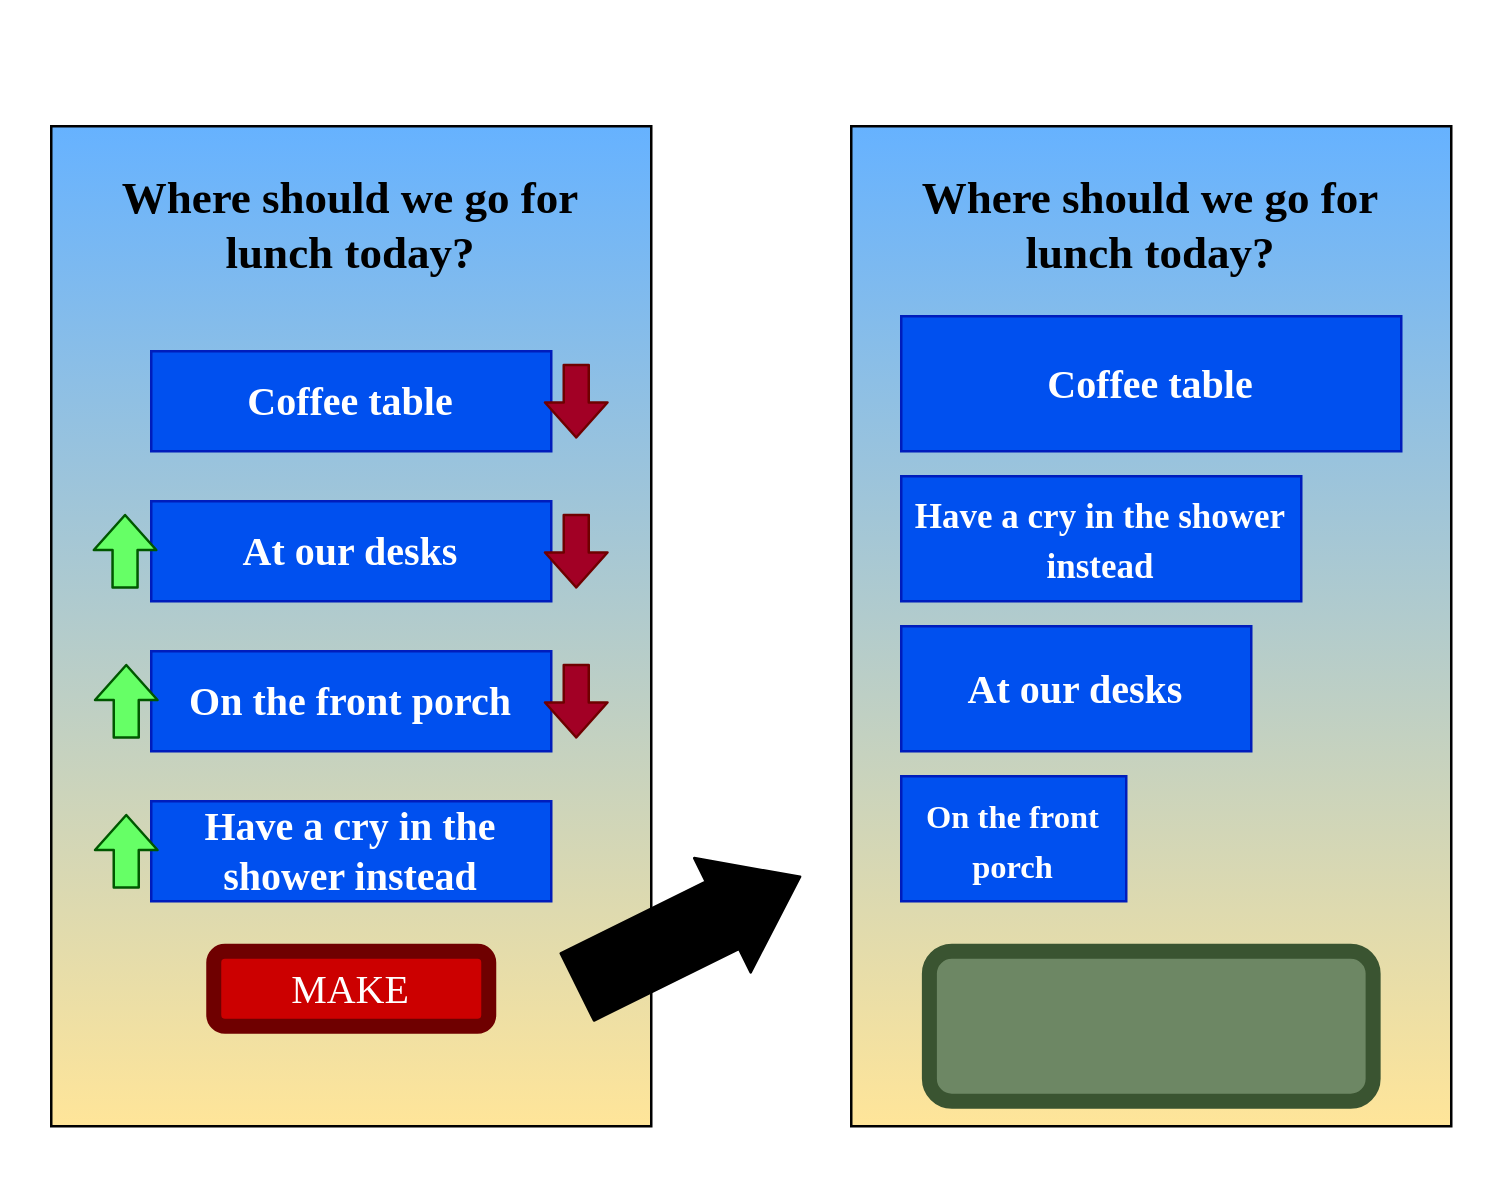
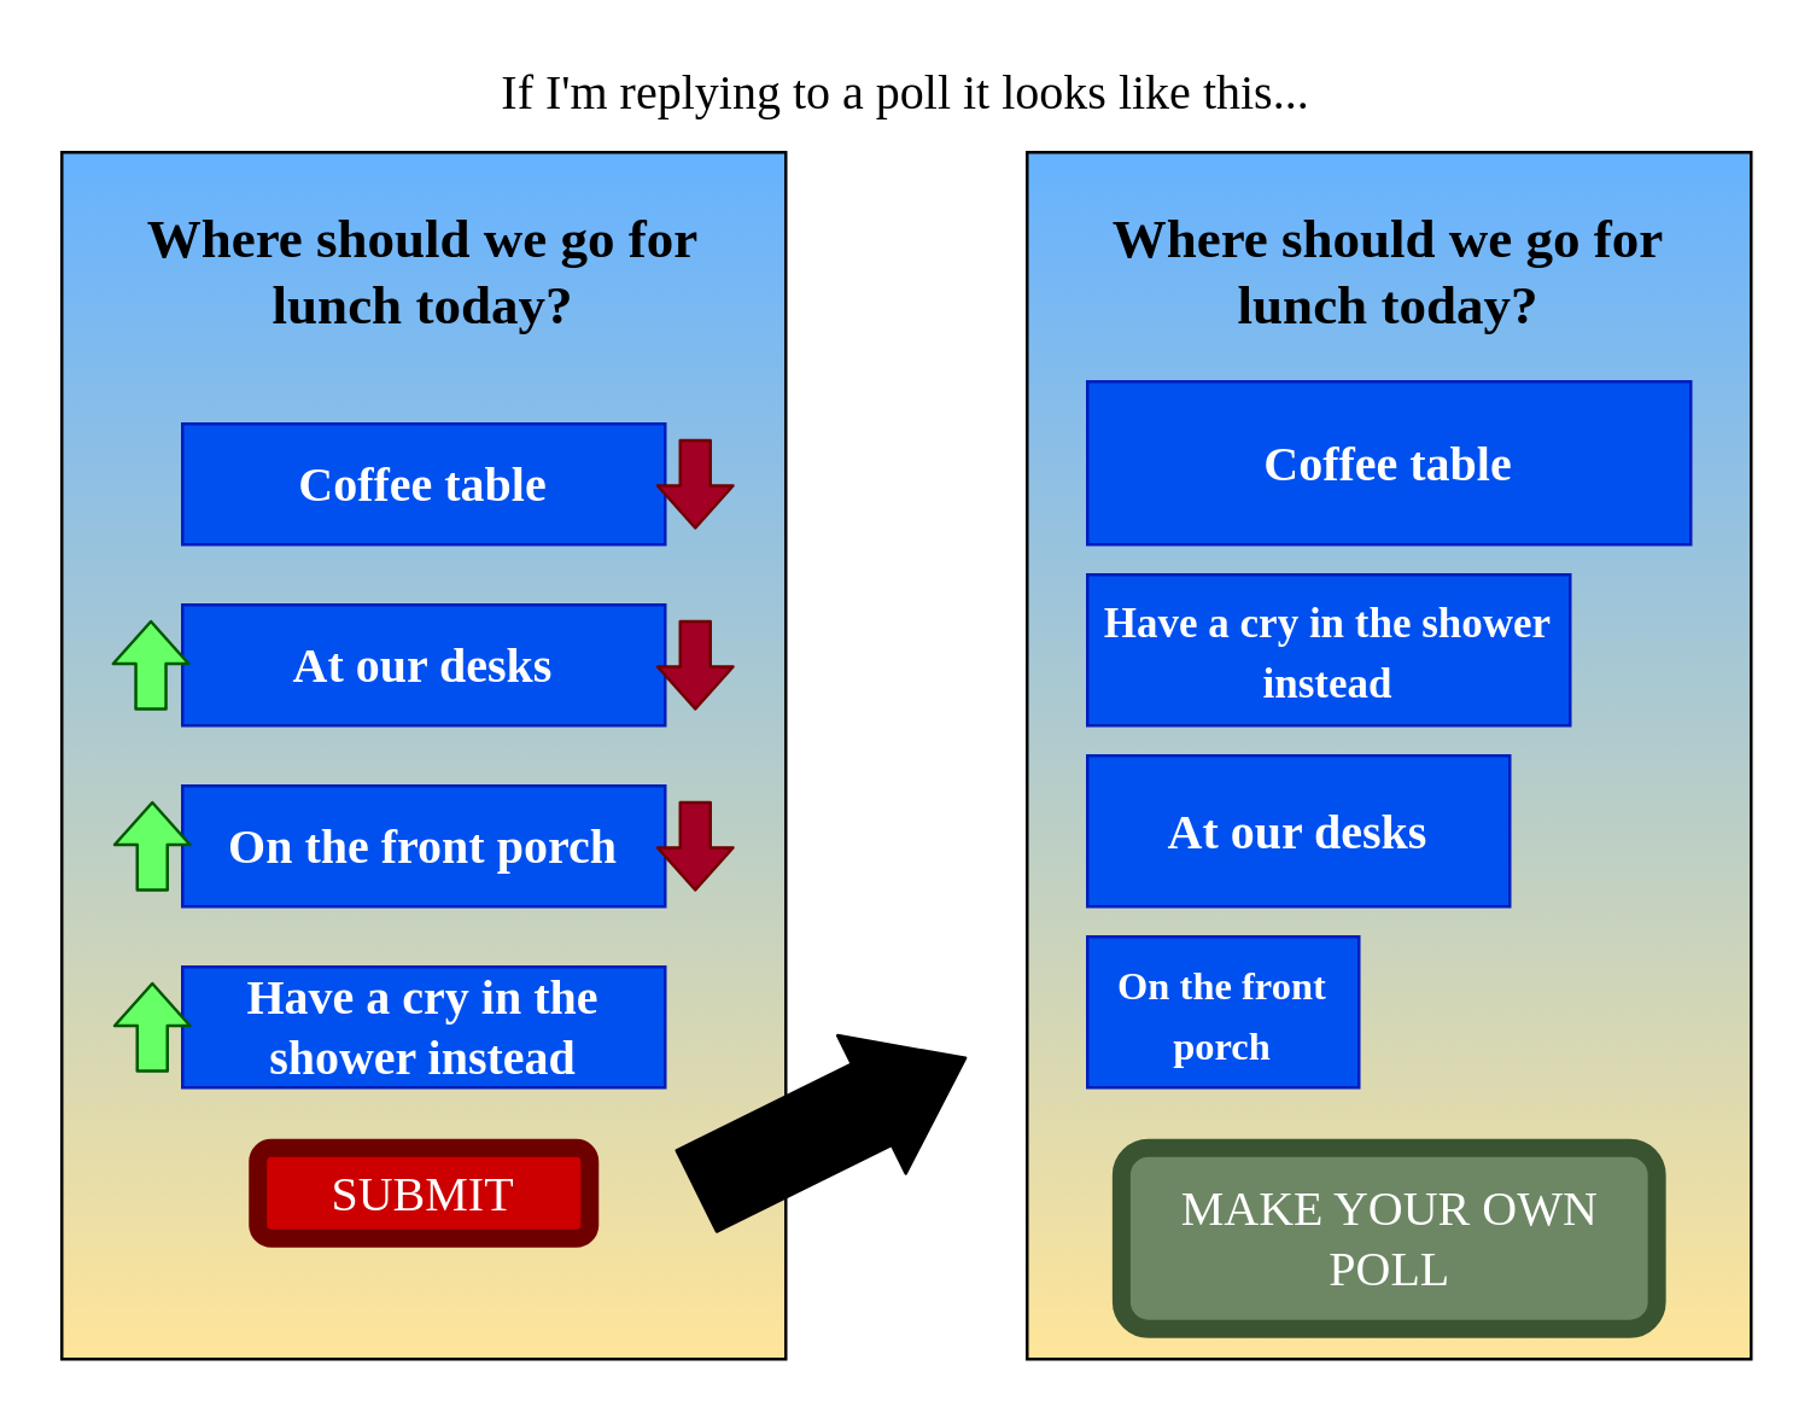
+ <mxCell id="25" value="If I'm replying to a poll it looks like this..." style="text;html=1;strokeColor=none;fillColor=none;align=center;verticalAlign=middle;whiteSpace=wrap;rounded=0;fontFamily=Comic Sans MS;fontSize=16;" vertex="1" parent="1"><mxGeometry x="120" y="20" width="360" height="20" as="geometry" /></mxCell>
- <mxCell id="15" value="MAKE" style="text;html=1;strokeColor=none;fillColor=none;align=center;verticalAlign=middle;whiteSpace=wrap;rounded=0;fontFamily=Comic Sans MS;fontSize=16;fontColor=#FFFFFF;" vertex="1" parent="1"><mxGeometry x="120" y="385" width="40" height="20" as="geometry" /></mxCell>
+ <mxCell id="15" value="SUBMIT" style="text;html=1;strokeColor=none;fillColor=none;align=center;verticalAlign=middle;whiteSpace=wrap;rounded=0;fontFamily=Comic Sans MS;fontSize=16;fontColor=#FFFFFF;" vertex="1" parent="1"><mxGeometry x="120" y="385" width="40" height="20" as="geometry" /></mxCell>
+ <mxCell id="23" value="MAKE YOUR OWN POLL" style="text;html=1;strokeColor=none;fillColor=none;align=center;verticalAlign=middle;whiteSpace=wrap;rounded=0;fontFamily=Comic Sans MS;fontSize=16;fontColor=#FFFFFF;" vertex="1" parent="1"><mxGeometry x="387.5" y="400" width="145" height="20" as="geometry" /></mxCell>
